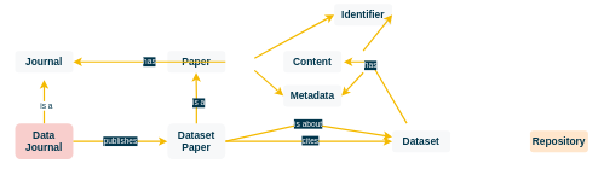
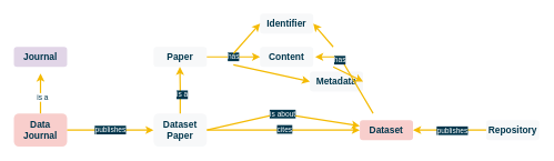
- <mxCell id="14" value="Identifier" style="whiteSpace=wrap;html=1;fontSize=14;fillColor=#F7F8F9;strokeColor=none;fontColor=#01364C;rounded=1;fontStyle=1;" vertex="1" parent="1"><mxGeometry x="460" y="5" width="80" height="30" as="geometry" /></mxCell>
+ <mxCell id="14" value="Identifier" style="whiteSpace=wrap;html=1;fontSize=14;fillColor=#F7F8F9;strokeColor=none;fontColor=#01364C;rounded=1;fontStyle=1;" vertex="1" parent="1"><mxGeometry x="390" y="20" width="80" height="30" as="geometry" /></mxCell>
- <mxCell id="5" value="Journal" style="whiteSpace=wrap;html=1;fontSize=14;fillColor=#F7F8F9;strokeColor=none;fontColor=#01364C;rounded=1;fontStyle=1;" vertex="1" parent="1"><mxGeometry x="20" y="70" width="80" height="30" as="geometry" /></mxCell>
+ <mxCell id="5" value="Journal" style="whiteSpace=wrap;html=1;fontSize=14;fillColor=#e1d5e7;strokeColor=none;fontColor=#01364C;rounded=1;fontStyle=1;" vertex="1" parent="1"><mxGeometry x="20" y="70" width="80" height="30" as="geometry" /></mxCell>
- <mxCell id="17" value="has" style="endArrow=classic;html=1;rounded=0;exitX=1;exitY=0.5;exitDx=0;exitDy=0;strokeColor=#F4BA02;strokeWidth=2;fontColor=#FFFFFF;labelBackgroundColor=#01364C;" edge="1" parent="1" source="9" target="5"><mxGeometry width="50" height="50" relative="1" as="geometry"><mxPoint x="340" y="120" as="sourcePoint" /><mxPoint x="390" y="70" as="targetPoint" /></mxGeometry></mxCell>
+ <mxCell id="17" value="has" style="endArrow=classic;html=1;rounded=0;exitX=1;exitY=0.5;exitDx=0;exitDy=0;entryX=0;entryY=0.5;entryDx=0;entryDy=0;strokeColor=#F4BA02;strokeWidth=2;fontColor=#FFFFFF;labelBackgroundColor=#01364C;" edge="1" parent="1" source="9" target="15"><mxGeometry width="50" height="50" relative="1" as="geometry"><mxPoint x="340" y="120" as="sourcePoint" /><mxPoint x="390" y="70" as="targetPoint" /></mxGeometry></mxCell>
- <mxCell id="16" value="Metadata" style="whiteSpace=wrap;html=1;fontSize=14;fillColor=#F7F8F9;strokeColor=none;fontColor=#01364C;rounded=1;fontStyle=1;" vertex="1" parent="1"><mxGeometry x="390" y="117" width="80" height="30" as="geometry" /></mxCell>
+ <mxCell id="16" value="Metadata" style="whiteSpace=wrap;html=1;fontSize=14;fillColor=#F7F8F9;strokeColor=none;fontColor=#01364C;rounded=1;fontStyle=1;" vertex="1" parent="1"><mxGeometry x="465" y="107" width="80" height="30" as="geometry" /></mxCell>
- <mxCell id="10" value="Dataset" style="whiteSpace=wrap;html=1;fontSize=14;fillColor=#F7F8F9;strokeColor=none;fontColor=#01364C;rounded=1;fontStyle=1;" vertex="1" parent="1"><mxGeometry x="540" y="180" width="80" height="30" as="geometry" /></mxCell>
+ <mxCell id="10" value="Dataset" style="whiteSpace=wrap;html=1;fontSize=14;fillColor=#f8cecc;strokeColor=none;fontColor=#01364C;rounded=1;fontStyle=1;" vertex="1" parent="1"><mxGeometry x="540" y="180" width="80" height="30" as="geometry" /></mxCell>
+ <mxCell id="25" value="" style="endArrow=classic;html=1;rounded=0;exitX=0;exitY=0.5;exitDx=0;exitDy=0;entryX=1;entryY=0.5;entryDx=0;entryDy=0;strokeColor=#F4BA02;strokeWidth=2;" edge="1" parent="1" source="24" target="10"><mxGeometry width="50" height="50" relative="1" as="geometry"><mxPoint x="340" y="130" as="sourcePoint" /><mxPoint x="390" y="80" as="targetPoint" /></mxGeometry></mxCell>
+ <mxCell id="26" value="publishes" style="edgeLabel;html=1;align=center;verticalAlign=middle;resizable=0;points=[];fontColor=#FFFFFF;labelBackgroundColor=#01364C;" vertex="1" connectable="0" parent="25"><mxGeometry x="-0.054" relative="1" as="geometry"><mxPoint as="offset" /></mxGeometry></mxCell>
- <mxCell id="24" value="Repository" style="whiteSpace=wrap;html=1;fontSize=14;fillColor=#ffe6cc;strokeColor=none;fontColor=#01364C;rounded=1;fontStyle=1;" vertex="1" parent="1"><mxGeometry x="730" y="180" width="80" height="30" as="geometry" /></mxCell>
+ <mxCell id="24" value="Repository" style="whiteSpace=wrap;html=1;fontSize=14;fillColor=#F7F8F9;strokeColor=none;fontColor=#01364C;rounded=1;fontStyle=1;" vertex="1" parent="1"><mxGeometry x="730" y="180" width="80" height="30" as="geometry" /></mxCell>
